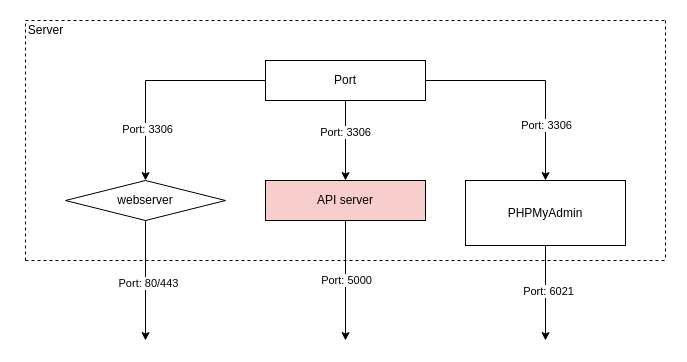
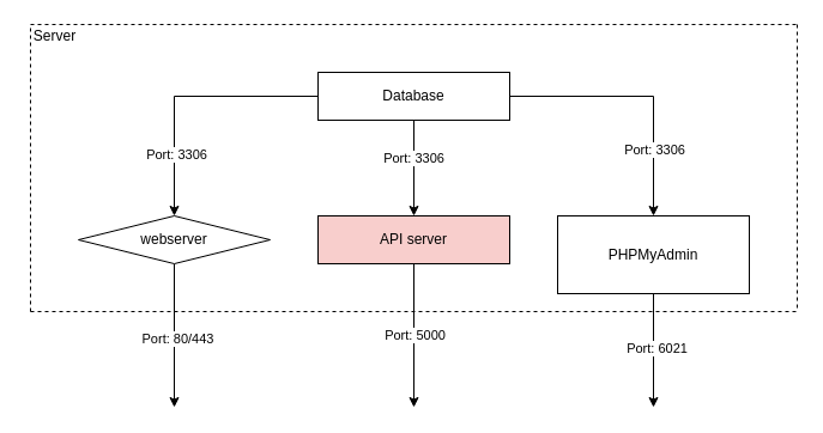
- <mxCell id="17" value="Port" style="rounded=0;whiteSpace=wrap;html=1;" vertex="1" parent="1"><mxGeometry x="265" y="60" width="160" height="40" as="geometry" /></mxCell>
+ <mxCell id="17" value="Database" style="rounded=0;whiteSpace=wrap;html=1;" vertex="1" parent="1"><mxGeometry x="265" y="60" width="160" height="40" as="geometry" /></mxCell>
